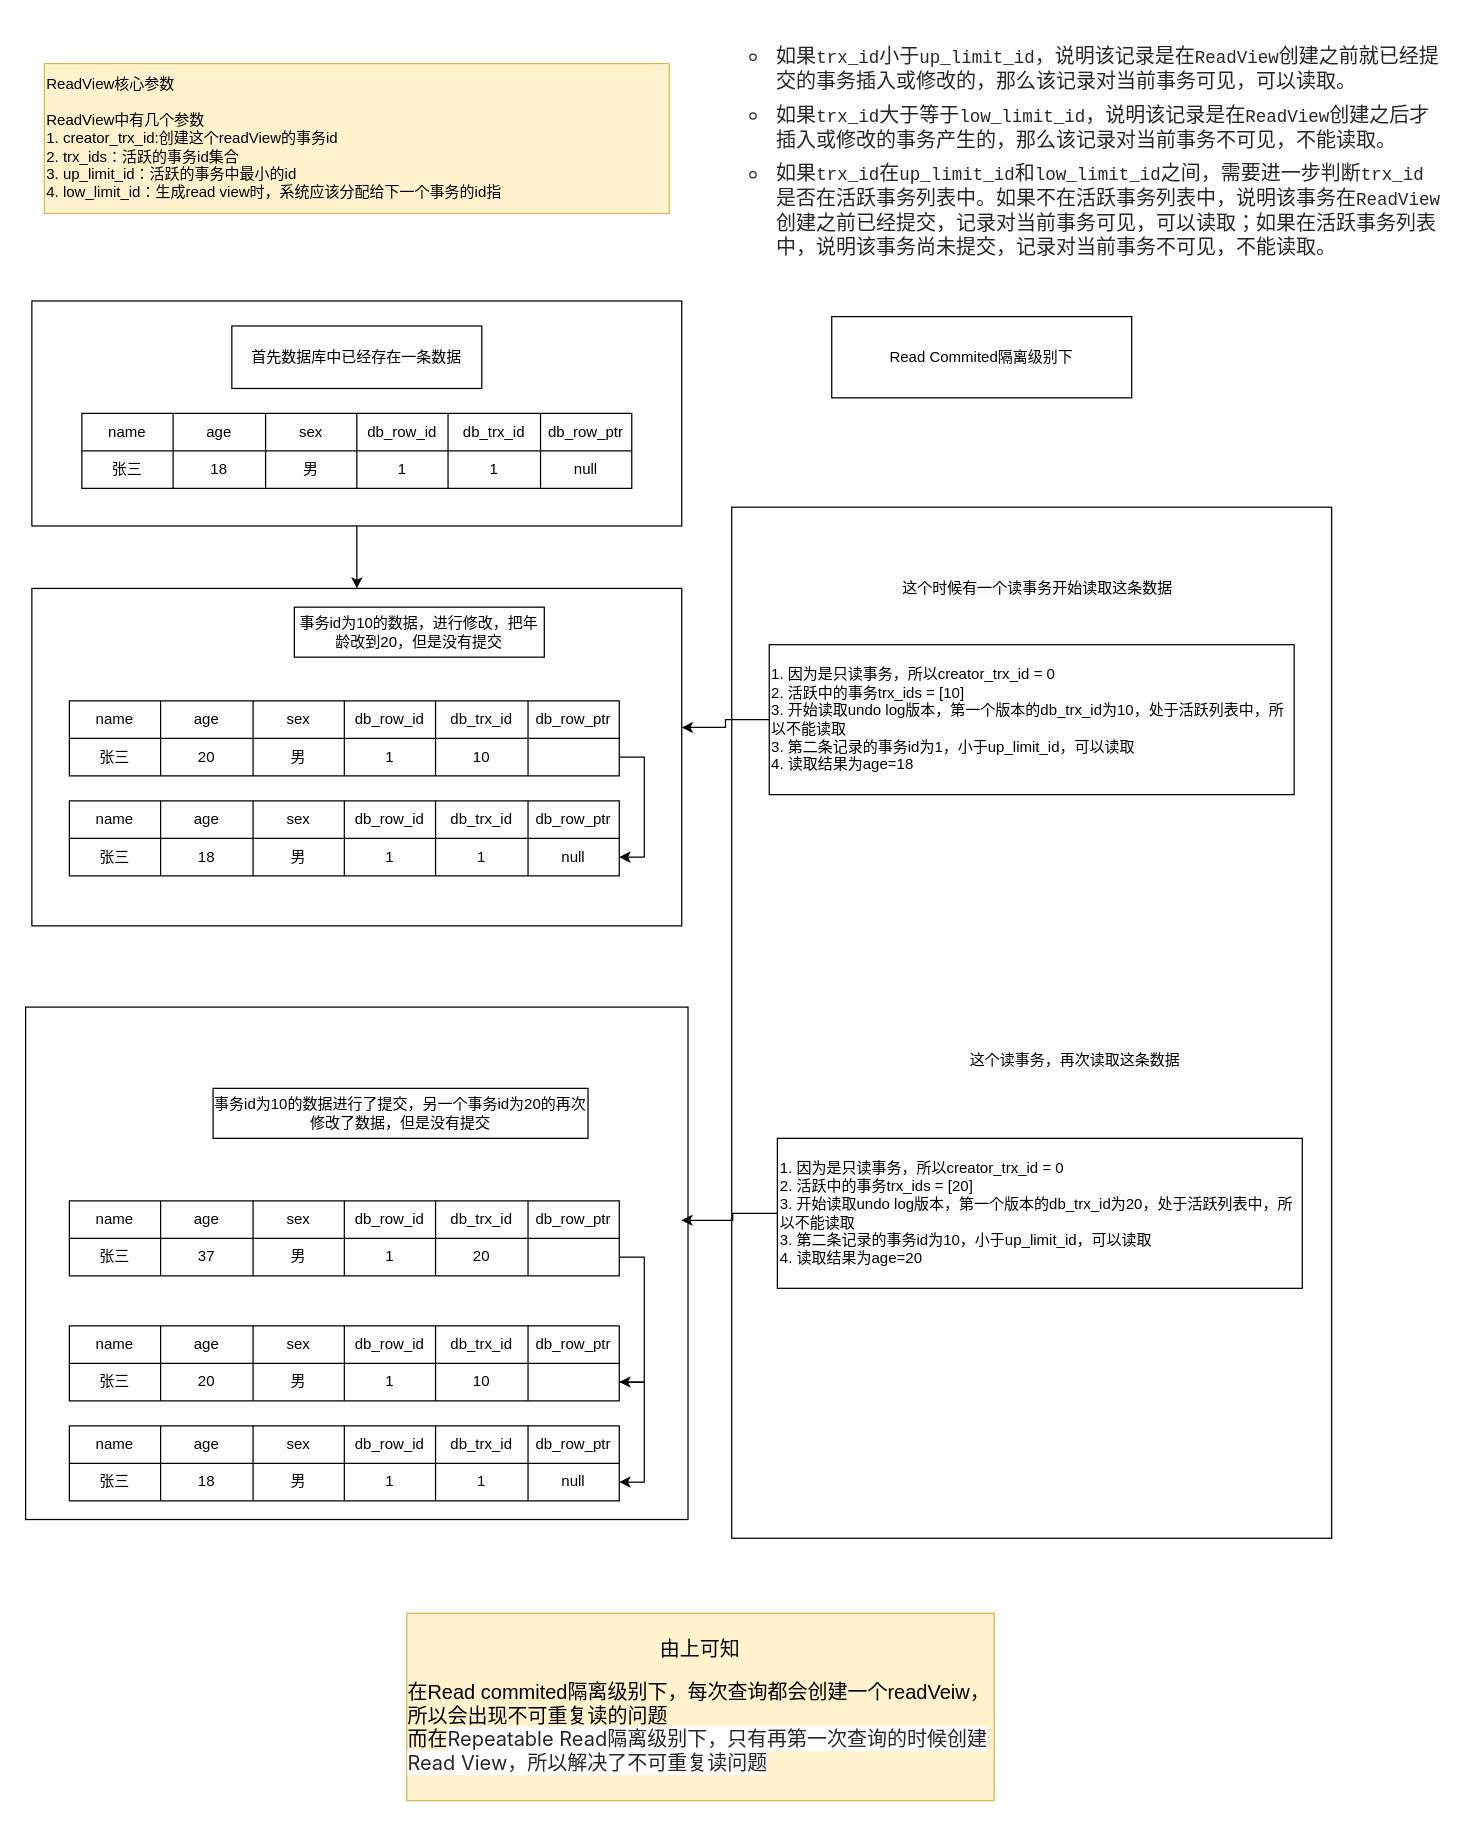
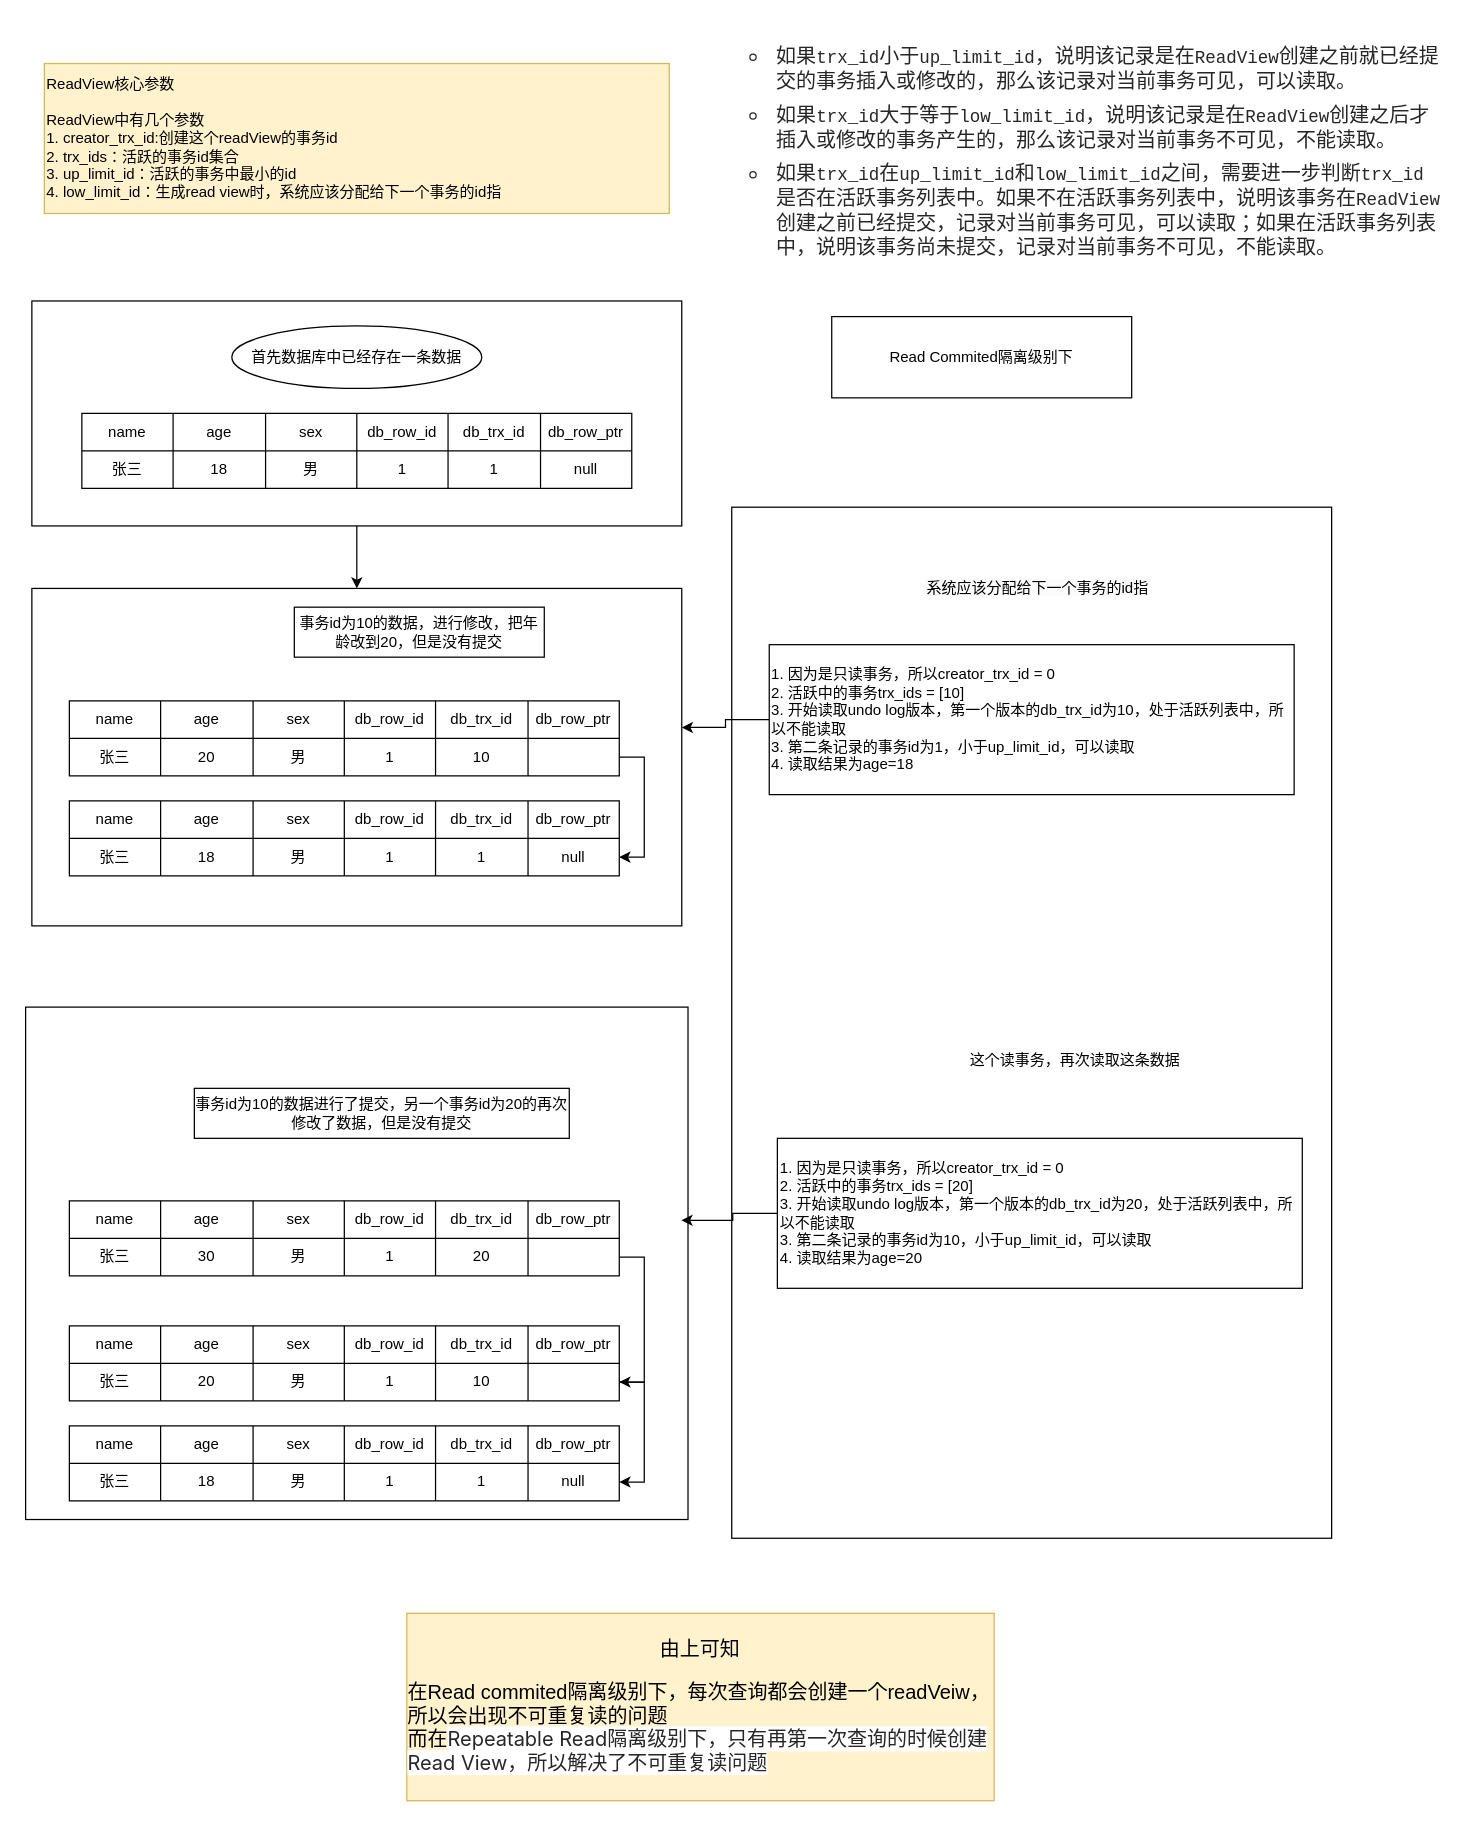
- <mxCell id="7" value="首先数据库中已经存在一条数据" style="rounded=0;whiteSpace=wrap;html=1;" vertex="1" parent="1"><mxGeometry x="185" y="260" width="200" height="50" as="geometry" /></mxCell>
+ <mxCell id="7" value="首先数据库中已经存在一条数据" style="ellipse;whiteSpace=wrap;html=1;" vertex="1" parent="1"><mxGeometry x="185" y="260" width="200" height="50" as="geometry" /></mxCell>
- <mxCell id="56" value="&lt;meta charset=&quot;utf-8&quot;&gt;&lt;span style=&quot;color: rgb(0, 0, 0); font-family: Helvetica; font-size: 12px; font-style: normal; font-variant-ligatures: normal; font-variant-caps: normal; font-weight: 400; letter-spacing: normal; orphans: 2; text-align: center; text-indent: 0px; text-transform: none; widows: 2; word-spacing: 0px; -webkit-text-stroke-width: 0px; white-space: normal; background-color: rgb(251, 251, 251); text-decoration-thickness: initial; text-decoration-style: initial; text-decoration-color: initial; display: inline !important; float: none;&quot;&gt;这个时候有一个读事务开始读取这条数据&lt;/span&gt;" style="text;html=1;align=center;verticalAlign=middle;whiteSpace=wrap;rounded=0;" vertex="1" parent="1"><mxGeometry x="715" y="450" width="230" height="40" as="geometry" /></mxCell>
+ <mxCell id="56" value="&lt;meta charset=&quot;utf-8&quot;&gt;&lt;span style=&quot;color: rgb(0, 0, 0); font-family: Helvetica; font-size: 12px; font-style: normal; font-variant-ligatures: normal; font-variant-caps: normal; font-weight: 400; letter-spacing: normal; orphans: 2; text-align: center; text-indent: 0px; text-transform: none; widows: 2; word-spacing: 0px; -webkit-text-stroke-width: 0px; white-space: normal; background-color: rgb(251, 251, 251); text-decoration-thickness: initial; text-decoration-style: initial; text-decoration-color: initial; display: inline !important; float: none;&quot;&gt;系统应该分配给下一个事务的id指&lt;/span&gt;" style="text;html=1;align=center;verticalAlign=middle;whiteSpace=wrap;rounded=0;" vertex="1" parent="1"><mxGeometry x="715" y="450" width="230" height="40" as="geometry" /></mxCell>
- <mxCell id="59" value="事务id为10的数据进行了提交，另一个事务id为20的再次修改了数据，但是没有提交" style="rounded=0;whiteSpace=wrap;html=1;" vertex="1" parent="1"><mxGeometry x="170" y="870" width="300" height="40" as="geometry" /></mxCell>
+ <mxCell id="59" value="事务id为10的数据进行了提交，另一个事务id为20的再次修改了数据，但是没有提交" style="rounded=0;whiteSpace=wrap;html=1;" vertex="1" parent="1"><mxGeometry x="155" y="870" width="300" height="40" as="geometry" /></mxCell>
- <mxCell id="101" value="37" style="shape=partialRectangle;html=1;whiteSpace=wrap;connectable=0;strokeColor=inherit;overflow=hidden;fillColor=none;top=0;left=0;bottom=0;right=0;pointerEvents=1;" vertex="1" parent="99"><mxGeometry x="73" width="74" height="30" as="geometry"><mxRectangle width="74" height="30" as="alternateBounds" /></mxGeometry></mxCell>
+ <mxCell id="101" value="30" style="shape=partialRectangle;html=1;whiteSpace=wrap;connectable=0;strokeColor=inherit;overflow=hidden;fillColor=none;top=0;left=0;bottom=0;right=0;pointerEvents=1;" vertex="1" parent="99"><mxGeometry x="73" width="74" height="30" as="geometry"><mxRectangle width="74" height="30" as="alternateBounds" /></mxGeometry></mxCell>
